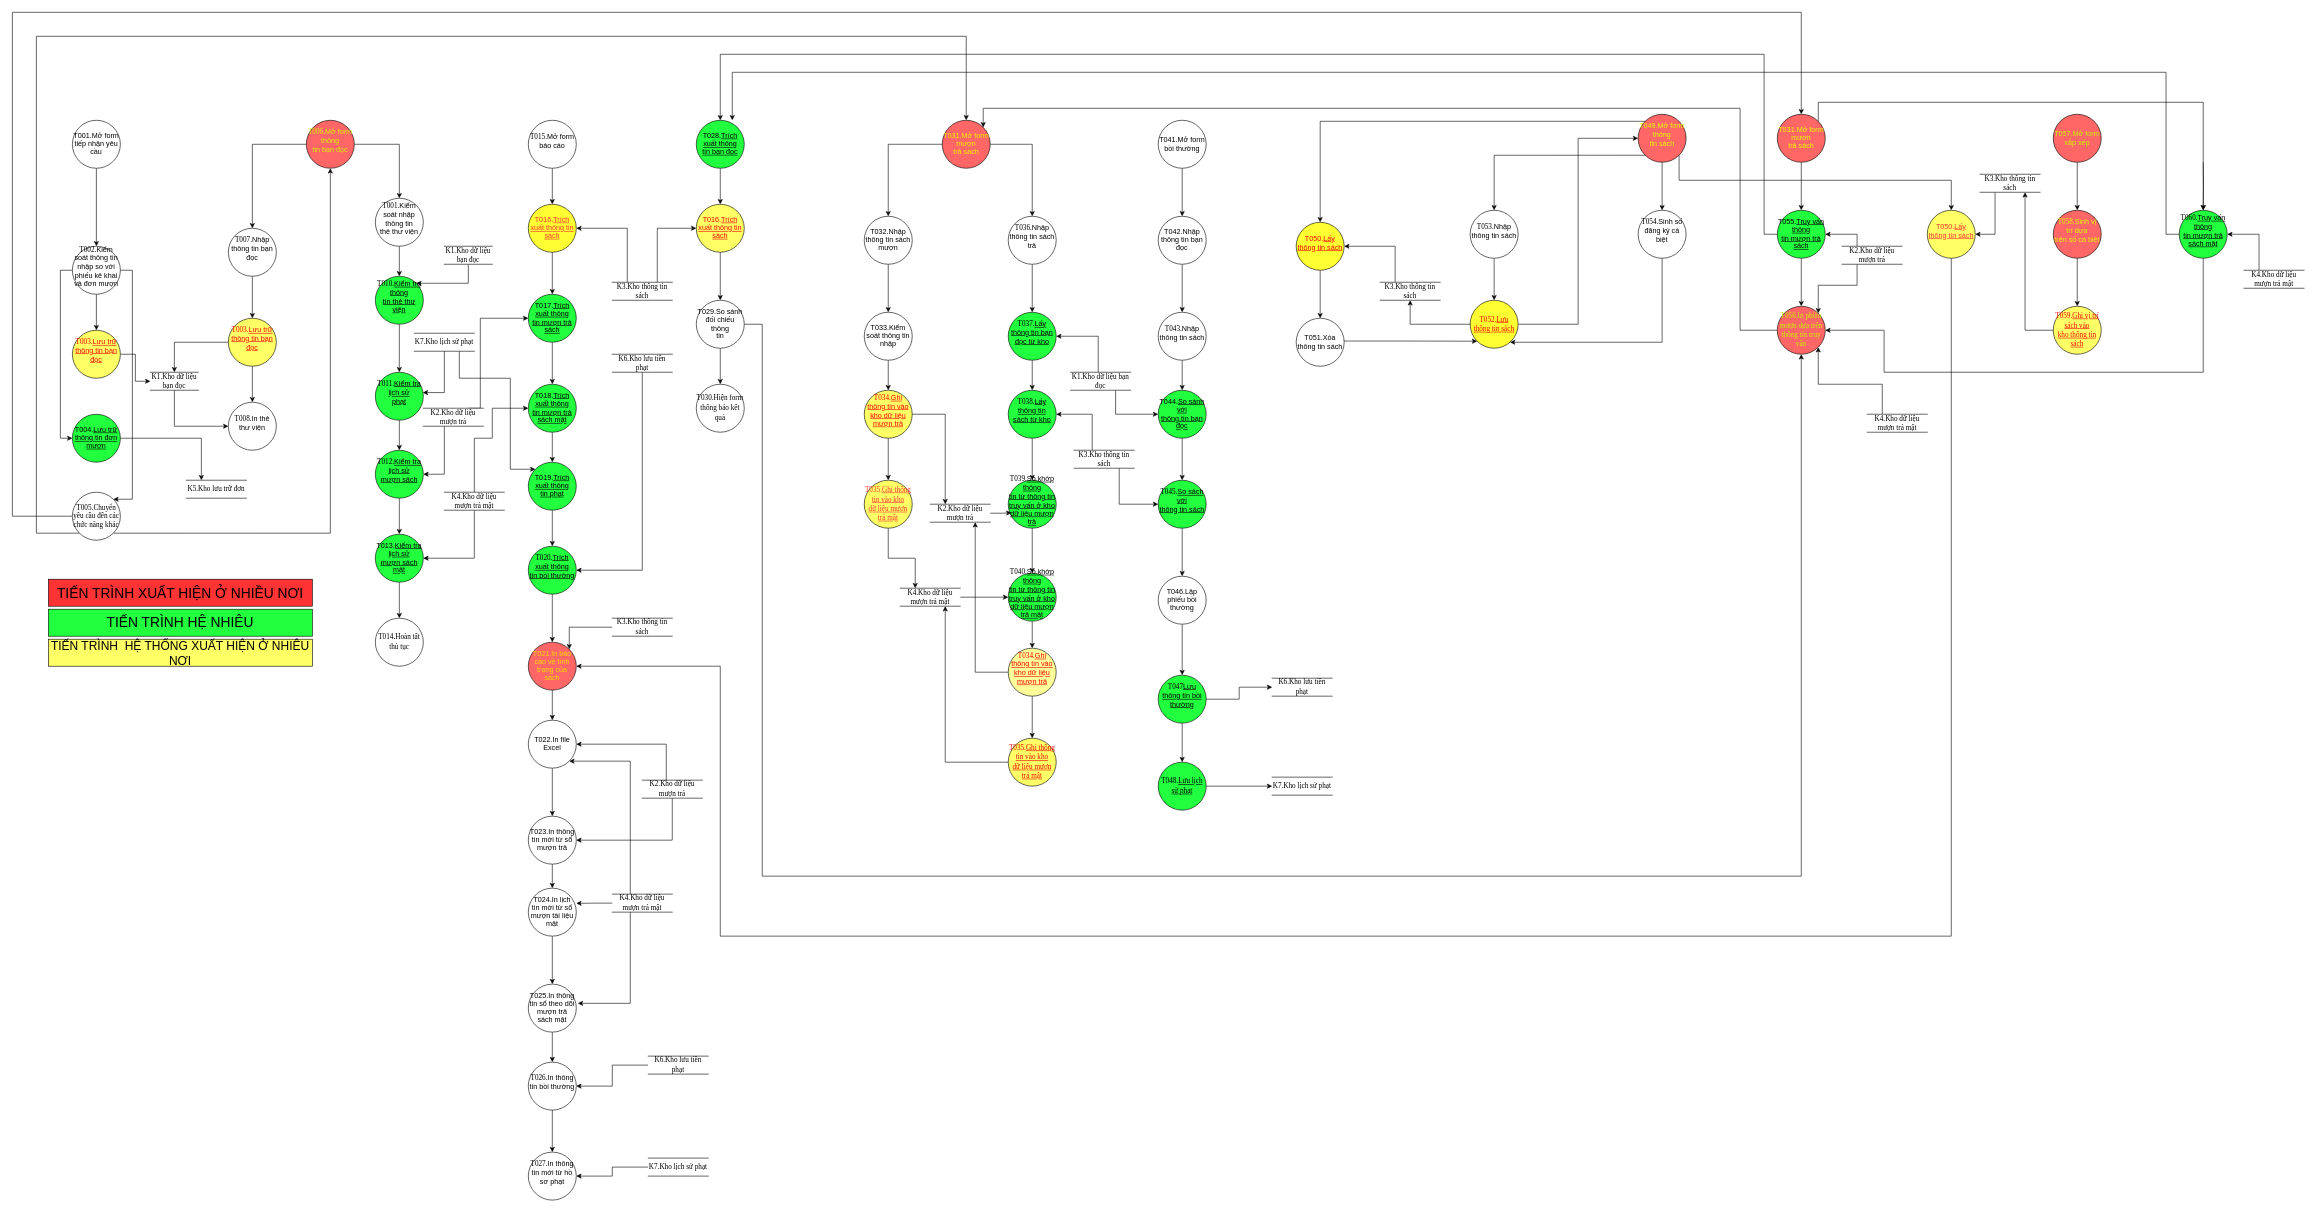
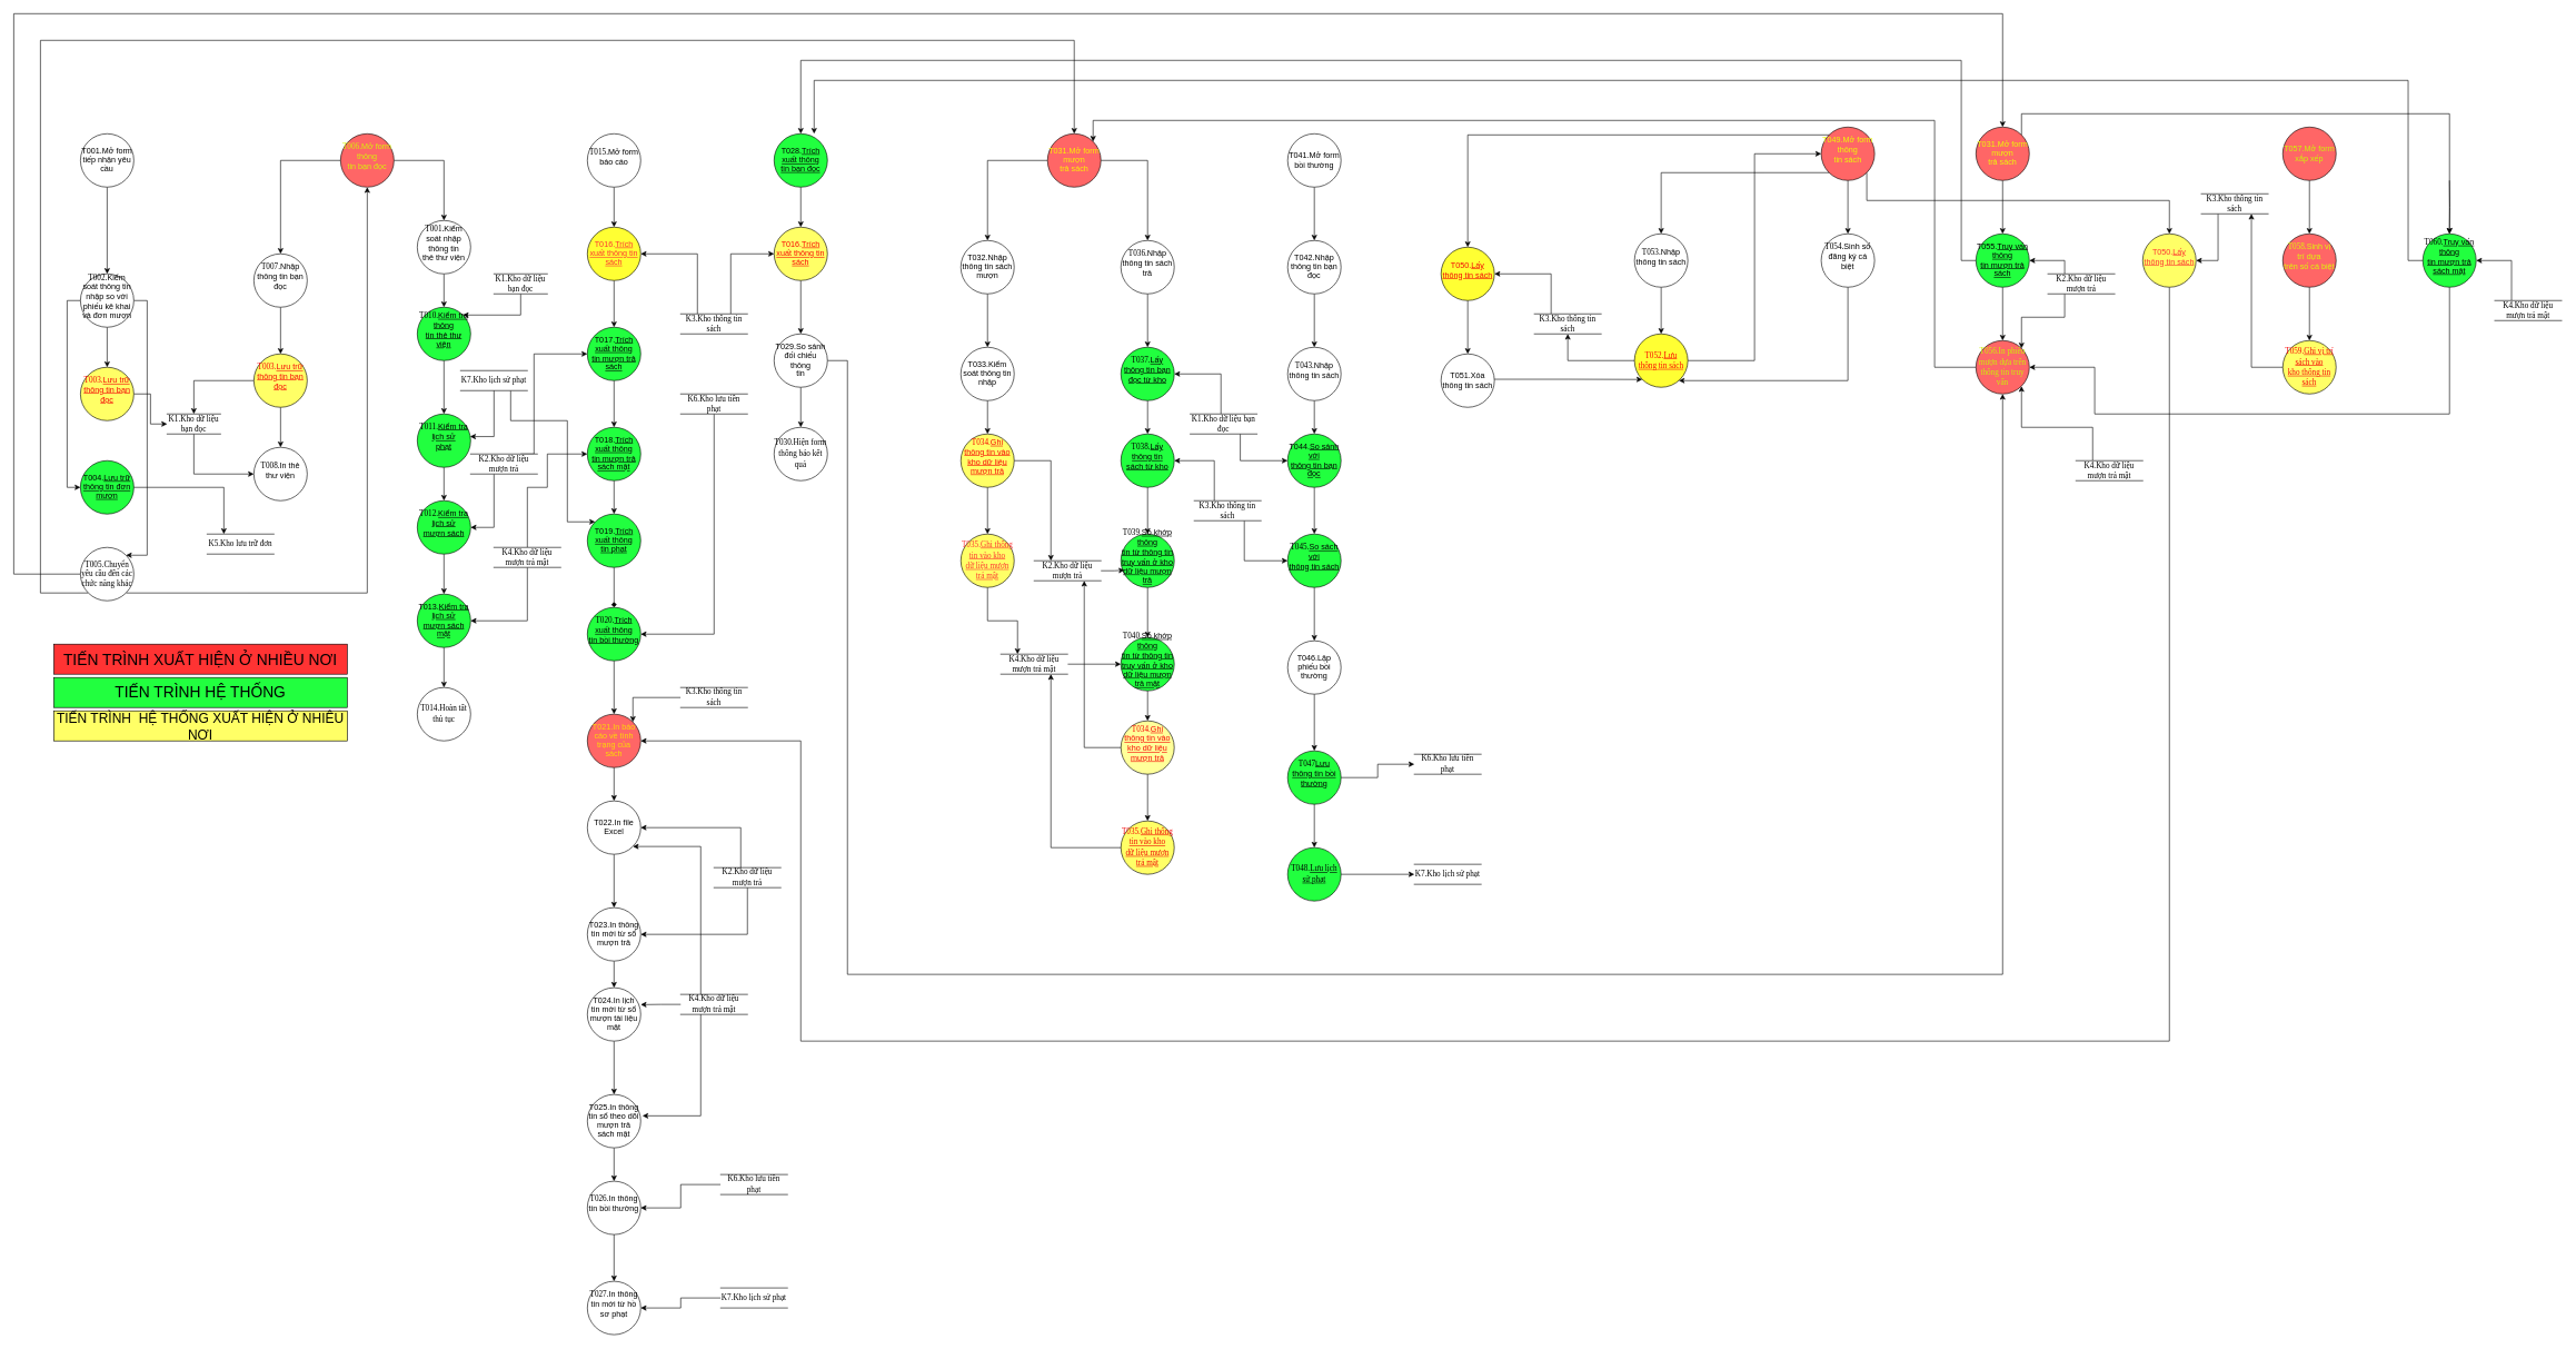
- <mxCell id="45" style="edgeStyle=orthogonalEdgeStyle;rounded=0;orthogonalLoop=1;jettySize=auto;html=1;entryX=0.5;entryY=0;entryDx=0;entryDy=0;align=center;" parent="1" source="46" target="42" edge="1"><mxGeometry relative="1" as="geometry" /></mxCell>
+ <mxCell id="45" style="edgeStyle=orthogonalEdgeStyle;rounded=0;orthogonalLoop=1;jettySize=auto;html=1;entryX=0.5;entryY=0;entryDx=0;entryDy=0;align=center;endArrow=diamond;" parent="1" source="46" target="42" edge="1"><mxGeometry relative="1" as="geometry" /></mxCell>
- <mxCell id="205" value="&lt;font style=&quot;font-size: 23px;&quot;&gt;TIẾN TRÌNH HỆ NHIÊU&lt;/font&gt;" style="rounded=0;whiteSpace=wrap;html=1;fillColor=#21FF3F;" parent="1" vertex="1"><mxGeometry y="1015" width="440" height="45" as="geometry" x="80" /></mxCell>
+ <mxCell id="205" value="&lt;font style=&quot;font-size: 23px;&quot;&gt;TIẾN TRÌNH HỆ THỐNG&lt;/font&gt;" style="rounded=0;whiteSpace=wrap;html=1;fillColor=#21FF3F;" parent="1" vertex="1"><mxGeometry y="1015" width="440" height="45" as="geometry" x="80" /></mxCell>
